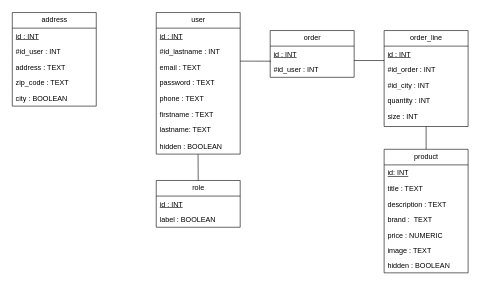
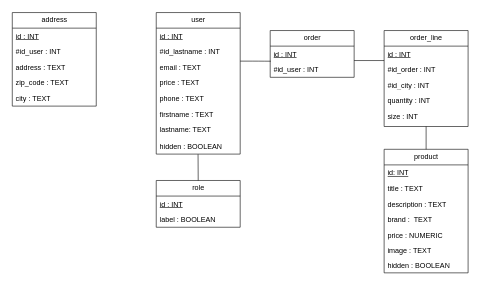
- <mxCell id="17" value="password : TEXT" style="text;strokeColor=none;fillColor=none;align=left;verticalAlign=top;spacingLeft=4;spacingRight=4;overflow=hidden;rotatable=0;points=[[0,0.5],[1,0.5]];portConstraint=eastwest;whiteSpace=wrap;html=1;" vertex="1" parent="13"><mxGeometry y="104" width="140" height="26" as="geometry" /></mxCell>
+ <mxCell id="17" value="price : TEXT" style="text;strokeColor=none;fillColor=none;align=left;verticalAlign=top;spacingLeft=4;spacingRight=4;overflow=hidden;rotatable=0;points=[[0,0.5],[1,0.5]];portConstraint=eastwest;whiteSpace=wrap;html=1;" vertex="1" parent="13"><mxGeometry y="104" width="140" height="26" as="geometry" /></mxCell>
- <mxCell id="39" value="city : BOOLEAN" style="text;strokeColor=none;fillColor=none;align=left;verticalAlign=top;spacingLeft=4;spacingRight=4;overflow=hidden;rotatable=0;points=[[0,0.5],[1,0.5]];portConstraint=eastwest;whiteSpace=wrap;html=1;" vertex="1" parent="34"><mxGeometry y="130" width="140" height="26" as="geometry" /></mxCell>
+ <mxCell id="39" value="city : TEXT" style="text;strokeColor=none;fillColor=none;align=left;verticalAlign=top;spacingLeft=4;spacingRight=4;overflow=hidden;rotatable=0;points=[[0,0.5],[1,0.5]];portConstraint=eastwest;whiteSpace=wrap;html=1;" vertex="1" parent="34"><mxGeometry y="130" width="140" height="26" as="geometry" /></mxCell>
